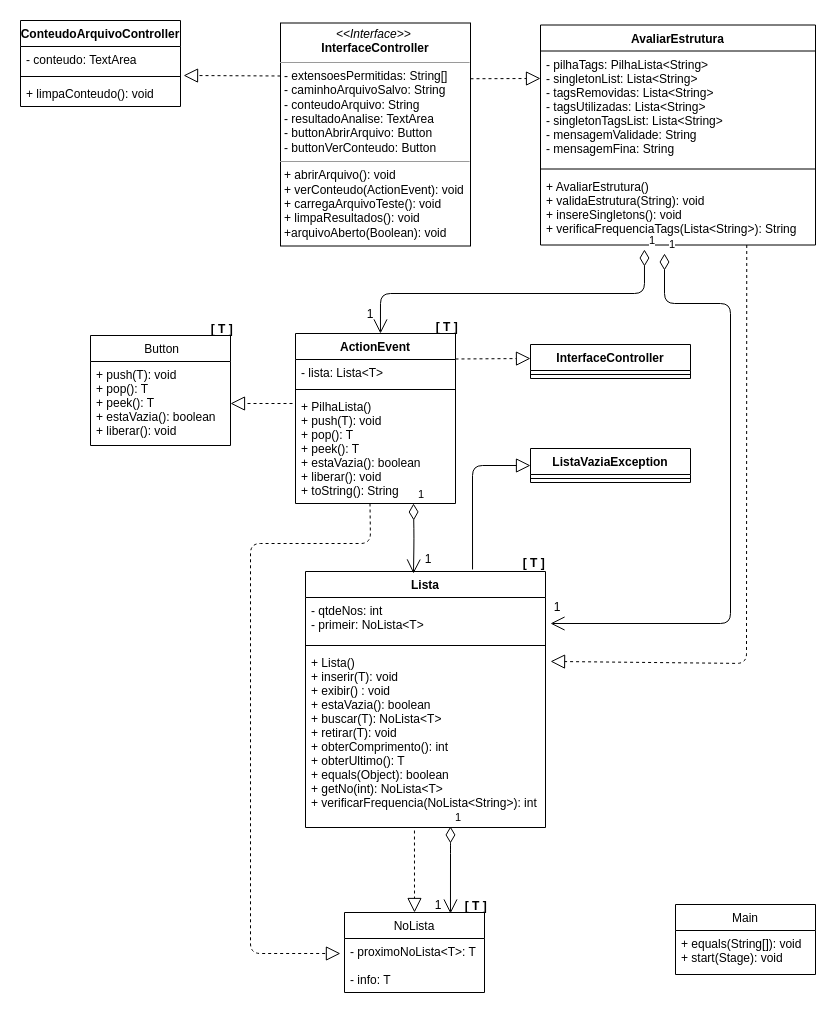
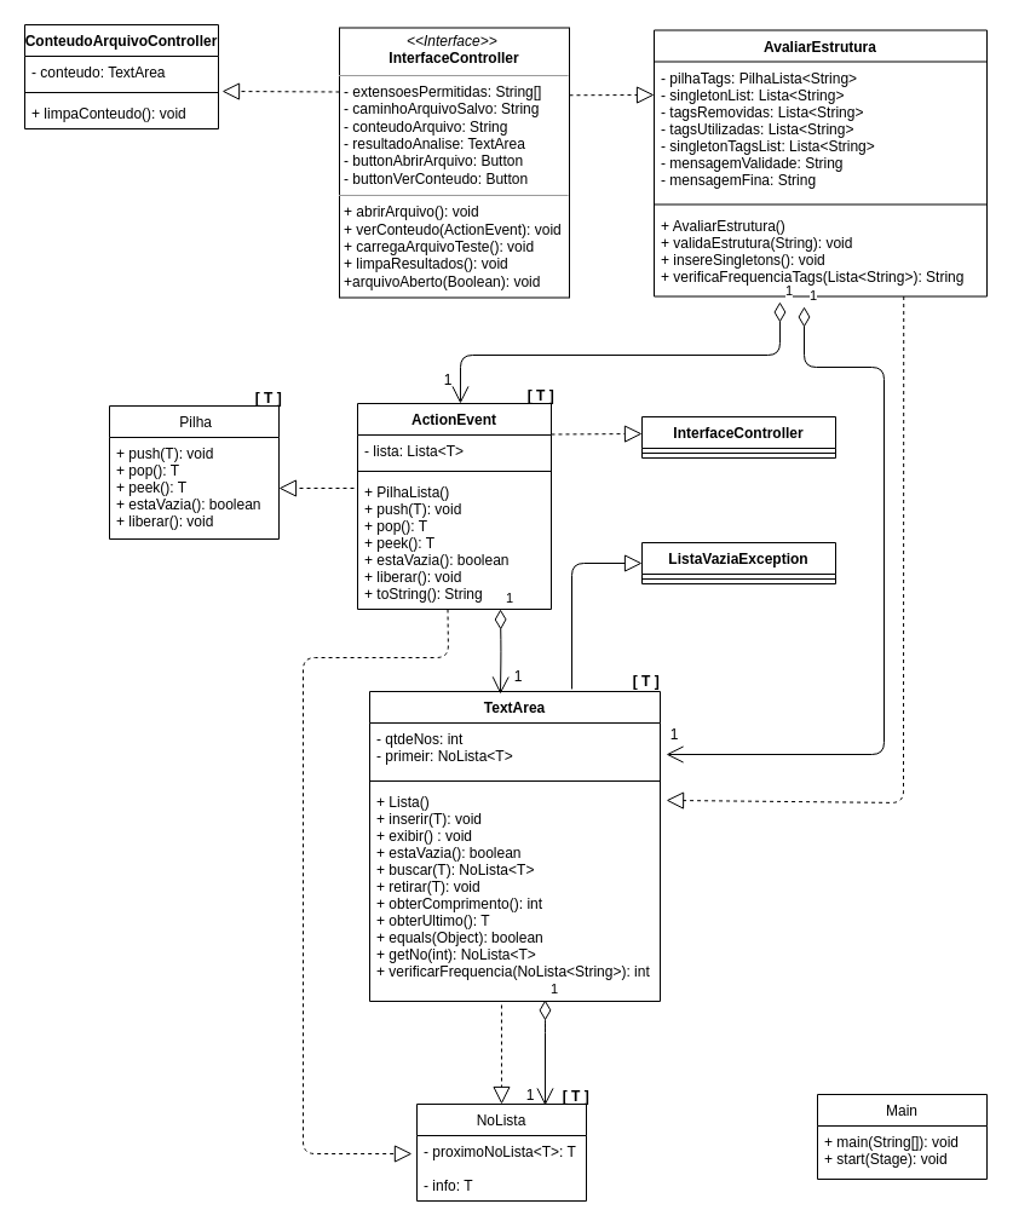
- <mxCell id="11" value="  Button  " style="swimlane;fontStyle=0;childLayout=stackLayout;horizontal=1;startSize=26;fillColor=none;horizontalStack=0;resizeParent=1;resizeParentMax=0;resizeLast=0;collapsible=1;marginBottom=0;" vertex="1" parent="1"><mxGeometry x="90" y="335" width="140" height="110" as="geometry" /></mxCell>
+ <mxCell id="11" value="  Pilha  " style="swimlane;fontStyle=0;childLayout=stackLayout;horizontal=1;startSize=26;fillColor=none;horizontalStack=0;resizeParent=1;resizeParentMax=0;resizeLast=0;collapsible=1;marginBottom=0;" vertex="1" parent="1"><mxGeometry x="90" y="335" width="140" height="110" as="geometry" /></mxCell>
- <mxCell id="21" value="Lista" style="swimlane;fontStyle=1;align=center;verticalAlign=top;childLayout=stackLayout;horizontal=1;startSize=26;horizontalStack=0;resizeParent=1;resizeParentMax=0;resizeLast=0;collapsible=1;marginBottom=0;" vertex="1" parent="1"><mxGeometry x="305" y="571" width="240" height="256" as="geometry" /></mxCell>
+ <mxCell id="21" value="TextArea" style="swimlane;fontStyle=1;align=center;verticalAlign=top;childLayout=stackLayout;horizontal=1;startSize=26;horizontalStack=0;resizeParent=1;resizeParentMax=0;resizeLast=0;collapsible=1;marginBottom=0;" vertex="1" parent="1"><mxGeometry x="305" y="571" width="240" height="256" as="geometry" /></mxCell>
- <mxCell id="28" value="+ equals(String[]): void&#10;+ start(Stage): void&#10;" style="text;strokeColor=none;fillColor=none;align=left;verticalAlign=top;spacingLeft=4;spacingRight=4;overflow=hidden;rotatable=0;points=[[0,0.5],[1,0.5]];portConstraint=eastwest;" vertex="1" parent="27"><mxGeometry y="26" width="140" height="44" as="geometry" /></mxCell>
+ <mxCell id="28" value="+ main(String[]): void&#10;+ start(Stage): void&#10;" style="text;strokeColor=none;fillColor=none;align=left;verticalAlign=top;spacingLeft=4;spacingRight=4;overflow=hidden;rotatable=0;points=[[0,0.5],[1,0.5]];portConstraint=eastwest;" vertex="1" parent="27"><mxGeometry y="26" width="140" height="44" as="geometry" /></mxCell>
